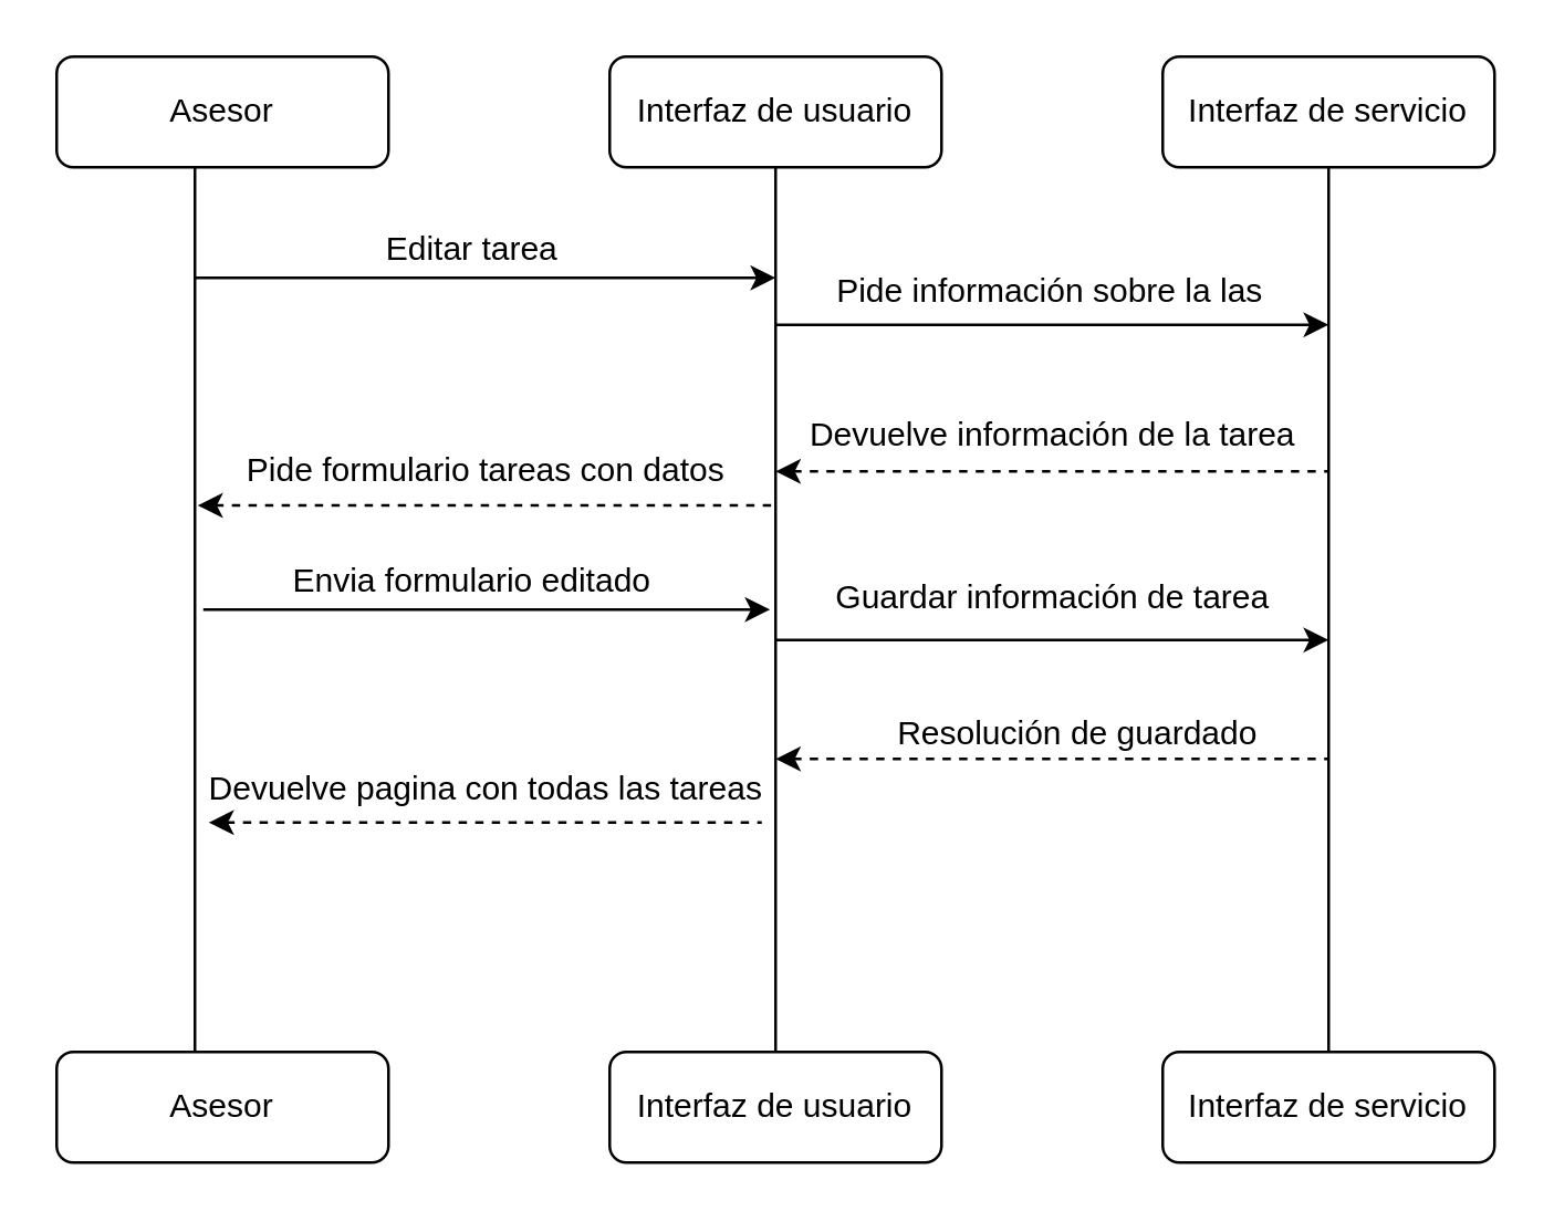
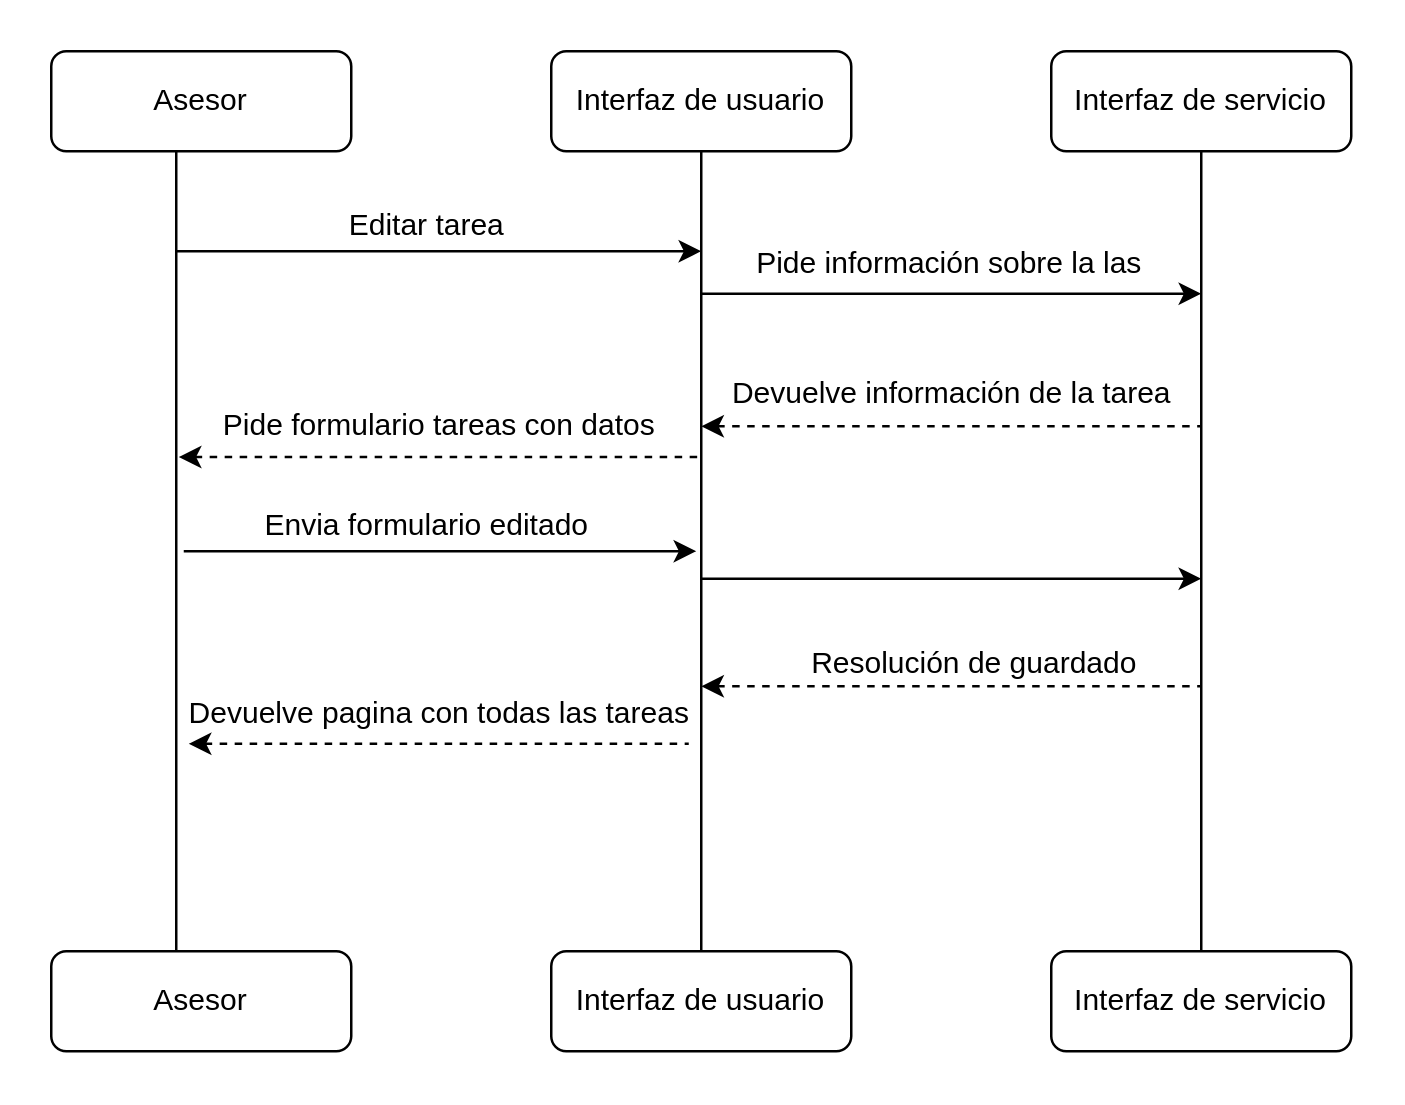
- <mxCell id="19" value="Guardar información de tarea" style="text;html=1;align=center;verticalAlign=middle;resizable=0;points=[];autosize=1;strokeColor=none;fillColor=none;" parent="1" vertex="1"><mxGeometry x="295" y="206" width="170" height="20" as="geometry" /></mxCell>
